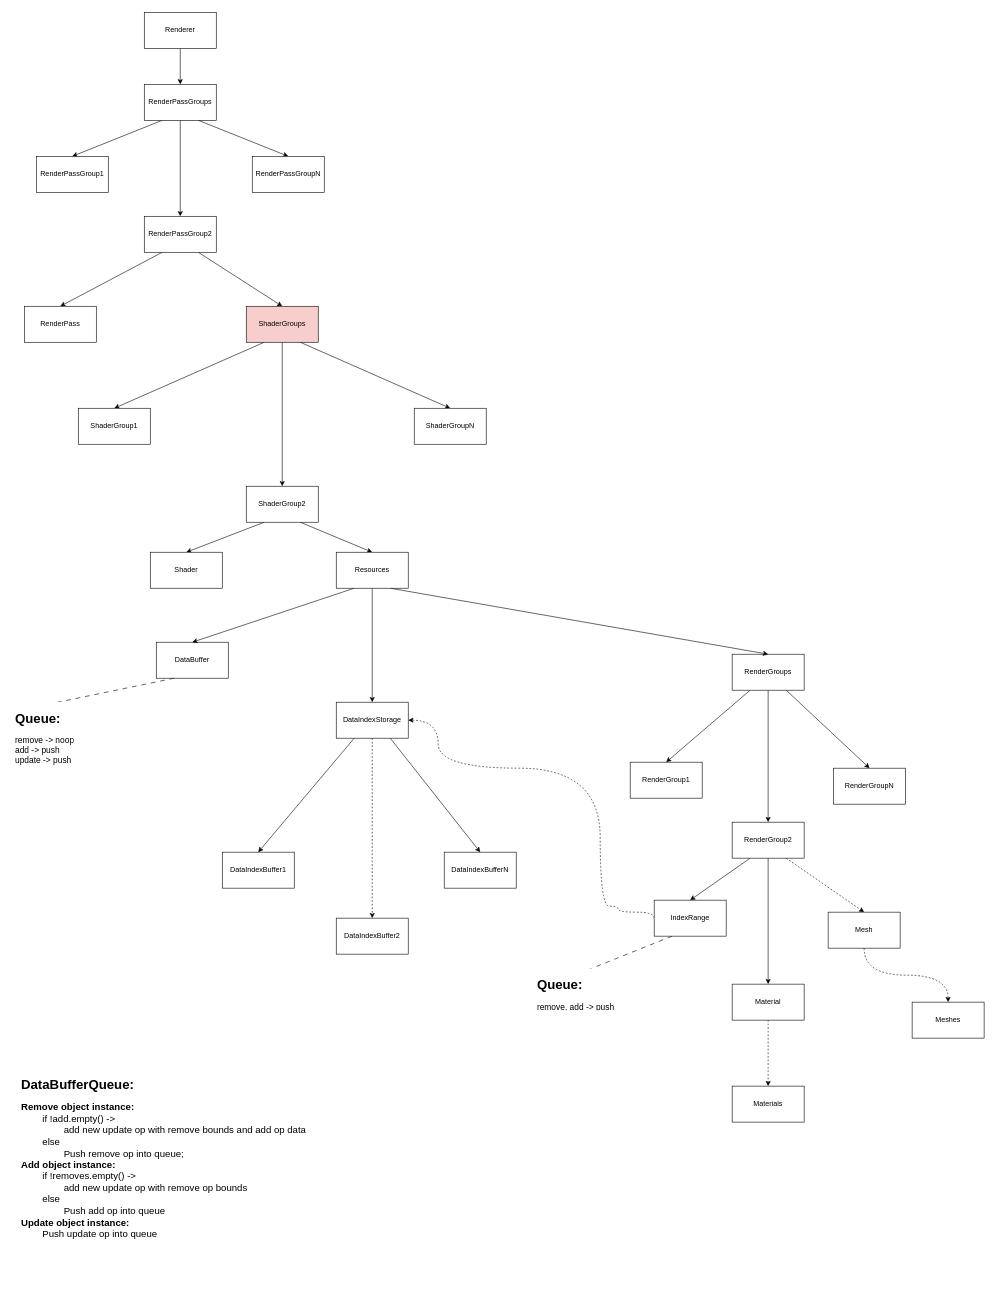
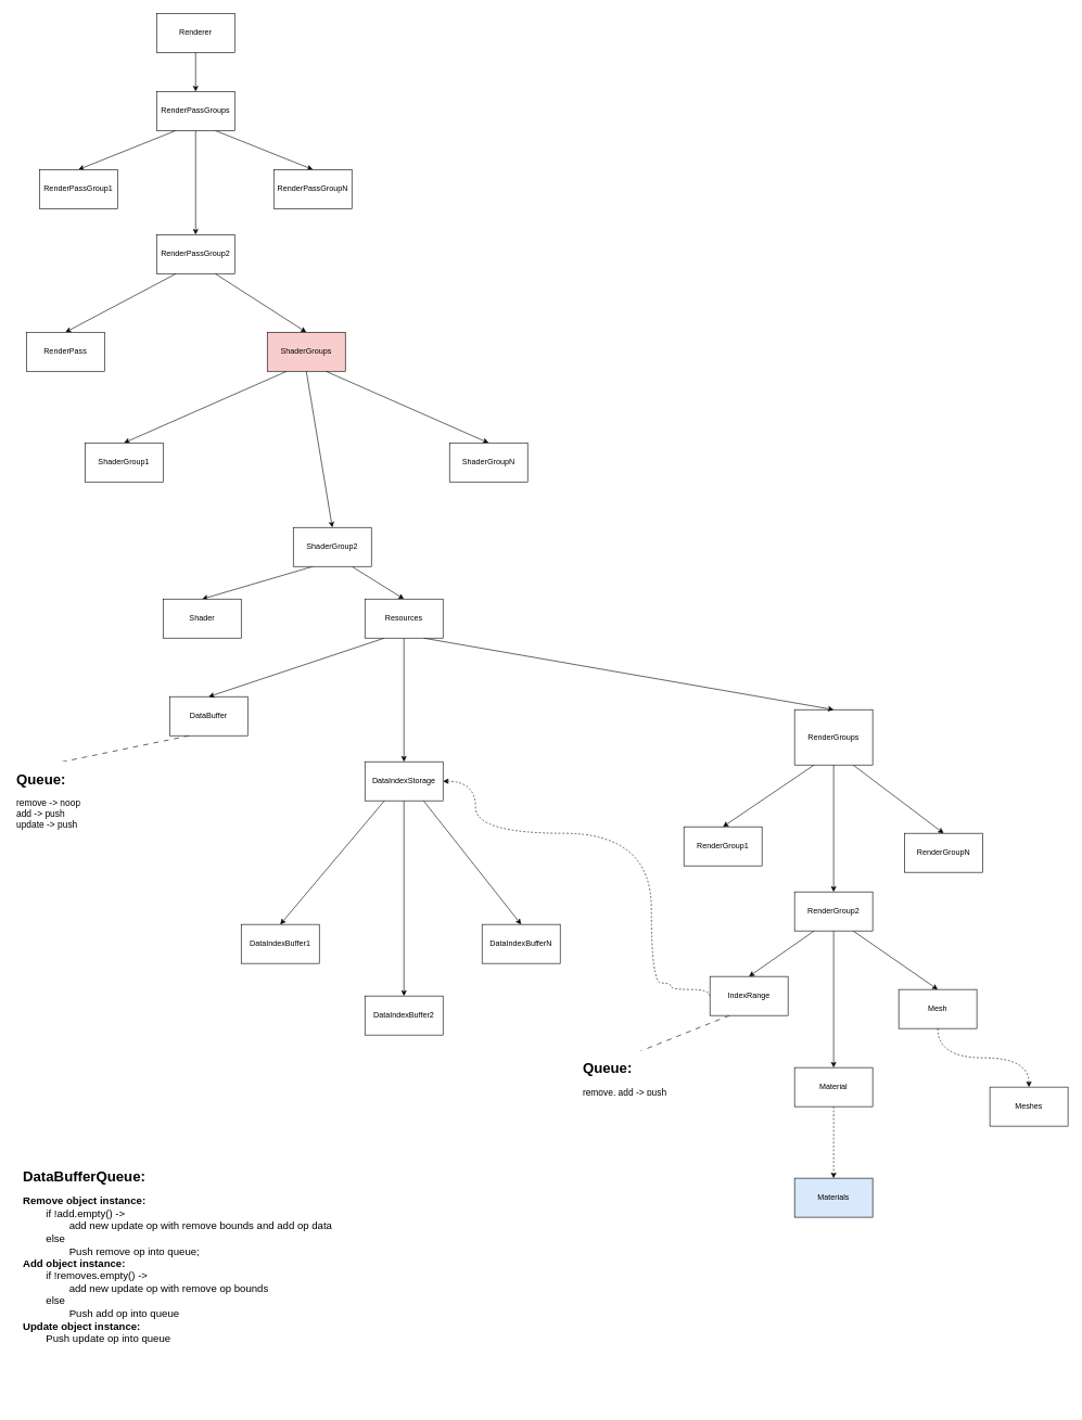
- <mxCell id="20" value="ShaderGroup2" style="rounded=0;whiteSpace=wrap;html=1;" parent="1" vertex="1"><mxGeometry x="410" y="810" width="120" height="60" as="geometry" /></mxCell>
+ <mxCell id="20" value="ShaderGroup2" style="rounded=0;whiteSpace=wrap;html=1;" parent="1" vertex="1"><mxGeometry x="450" y="810" width="120" height="60" as="geometry" /></mxCell>
- <mxCell id="25" value="RenderGroups" style="rounded=0;whiteSpace=wrap;html=1;" parent="1" vertex="1"><mxGeometry x="1220" y="1090" width="120" height="60" as="geometry" /></mxCell>
+ <mxCell id="25" value="RenderGroups" style="rounded=0;whiteSpace=wrap;html=1;" parent="1" vertex="1"><mxGeometry x="1220" y="1090" width="120" height="85" as="geometry" /></mxCell>
- <mxCell id="29" style="edgeStyle=none;rounded=0;orthogonalLoop=1;jettySize=auto;html=1;exitX=0.5;exitY=1;exitDx=0;exitDy=0;entryX=0.5;entryY=0;entryDx=0;entryDy=0;strokeColor=default;align=center;verticalAlign=middle;fontFamily=Helvetica;fontSize=11;fontColor=default;labelBackgroundColor=default;endArrow=classic;dashed=1;" parent="1" source="31" target="33" edge="1"><mxGeometry relative="1" as="geometry" /></mxCell>
+ <mxCell id="29" style="edgeStyle=none;rounded=0;orthogonalLoop=1;jettySize=auto;html=1;exitX=0.5;exitY=1;exitDx=0;exitDy=0;entryX=0.5;entryY=0;entryDx=0;entryDy=0;strokeColor=default;align=center;verticalAlign=middle;fontFamily=Helvetica;fontSize=11;fontColor=default;labelBackgroundColor=default;endArrow=classic;" parent="1" source="31" target="33" edge="1"><mxGeometry relative="1" as="geometry" /></mxCell>
- <mxCell id="37" style="edgeStyle=none;rounded=0;orthogonalLoop=1;jettySize=auto;html=1;exitX=0.75;exitY=1;exitDx=0;exitDy=0;entryX=0.5;entryY=0;entryDx=0;entryDy=0;strokeColor=default;align=center;verticalAlign=middle;fontFamily=Helvetica;fontSize=11;fontColor=default;labelBackgroundColor=default;endArrow=classic;dashed=1;" parent="1" source="39" target="44" edge="1"><mxGeometry relative="1" as="geometry" /></mxCell>
+ <mxCell id="37" style="edgeStyle=none;rounded=0;orthogonalLoop=1;jettySize=auto;html=1;exitX=0.75;exitY=1;exitDx=0;exitDy=0;entryX=0.5;entryY=0;entryDx=0;entryDy=0;strokeColor=default;align=center;verticalAlign=middle;fontFamily=Helvetica;fontSize=11;fontColor=default;labelBackgroundColor=default;endArrow=classic;" parent="1" source="39" target="44" edge="1"><mxGeometry relative="1" as="geometry" /></mxCell>
- <mxCell id="45" value="Materials" style="rounded=0;whiteSpace=wrap;html=1;" parent="1" vertex="1"><mxGeometry x="1220" y="1810" width="120" height="60" as="geometry" /></mxCell>
+ <mxCell id="45" value="Materials" style="rounded=0;whiteSpace=wrap;html=1;fillColor=#dae8fc;" parent="1" vertex="1"><mxGeometry x="1220" y="1810" width="120" height="60" as="geometry" /></mxCell>
